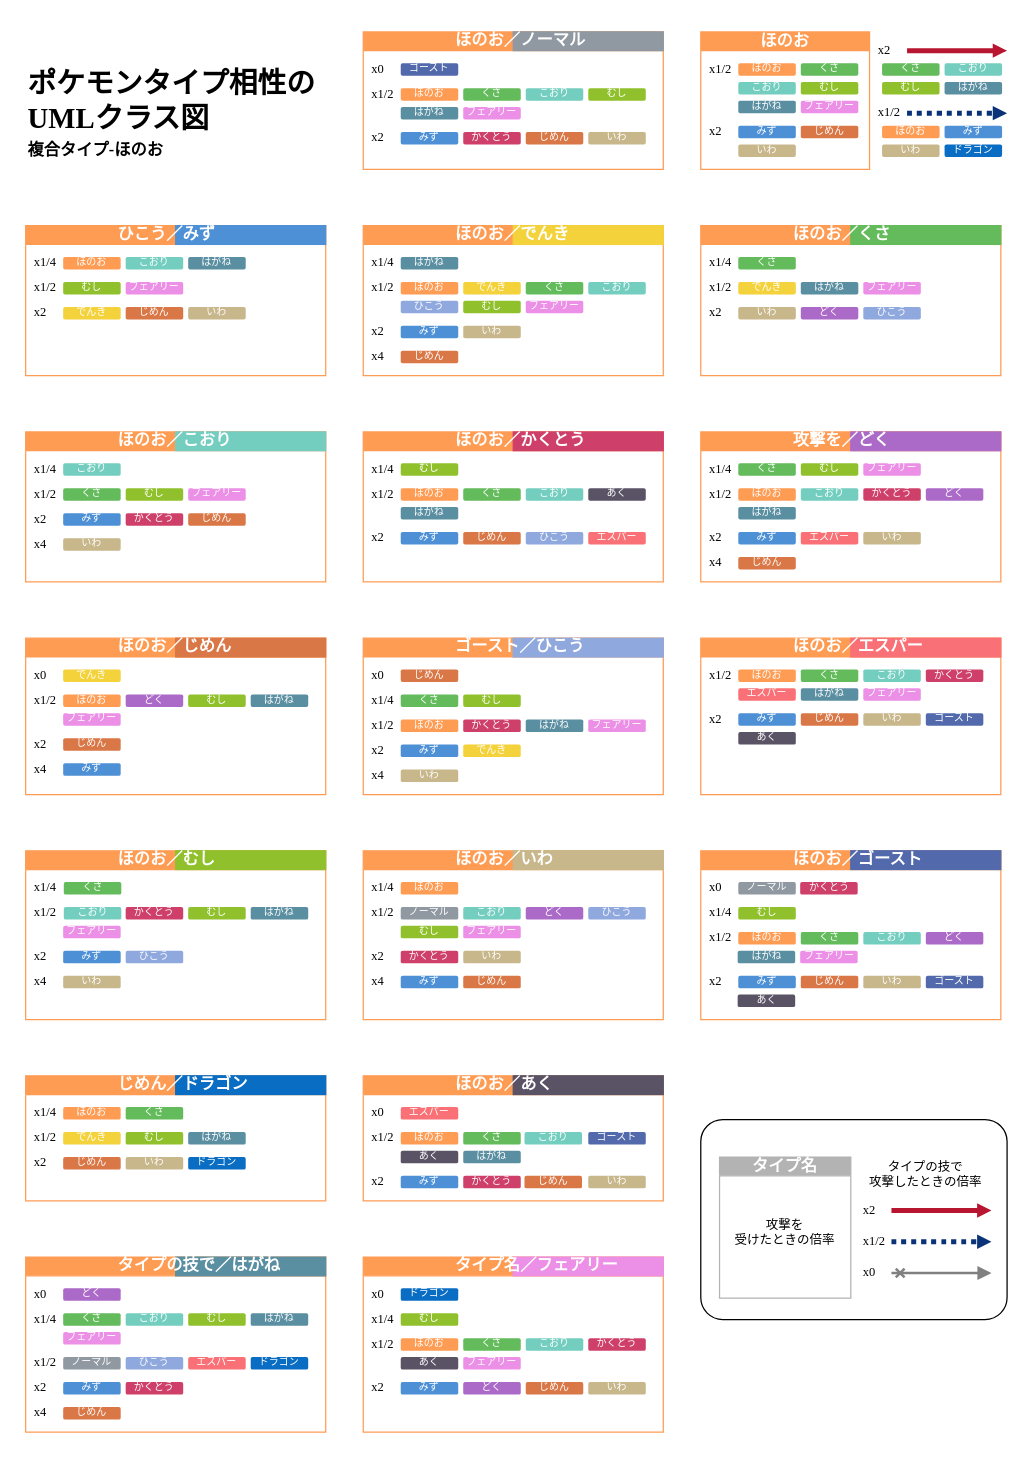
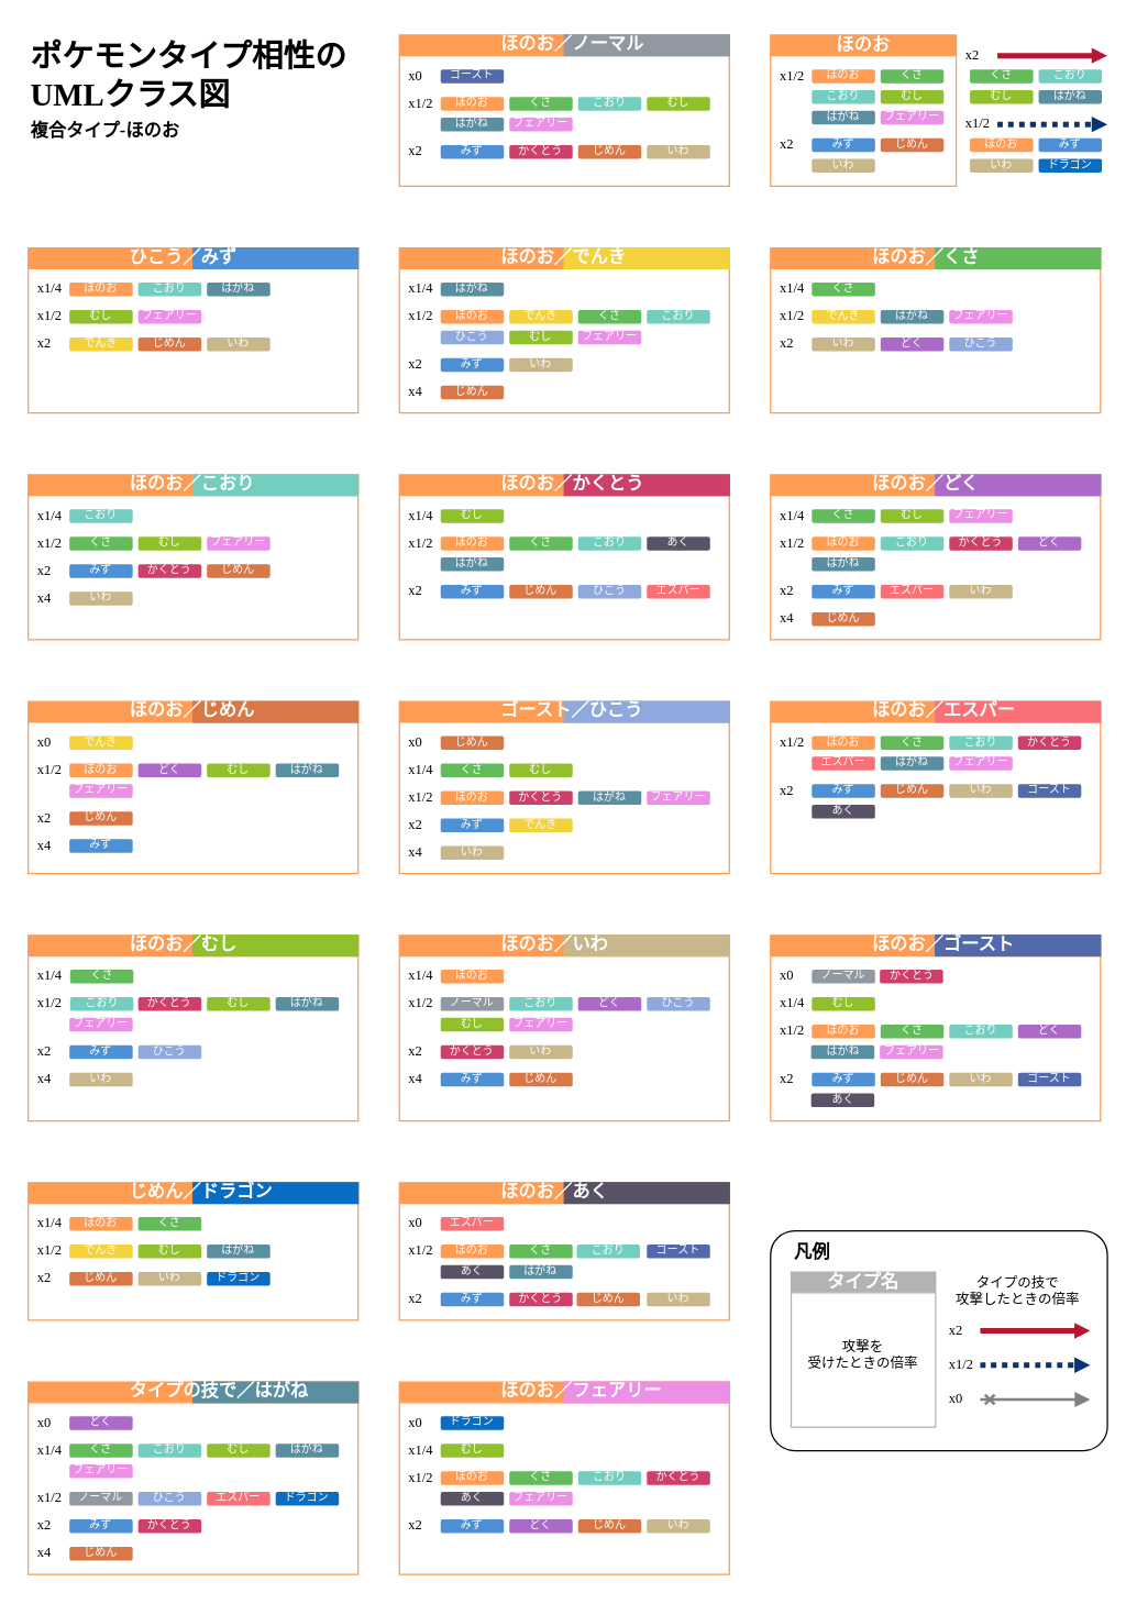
- <mxCell id="13" value="&lt;font style=&quot;&quot; data-font-src=&quot;https://fonts.googleapis.com/css?family=Noto+Sans+JP&quot; face=&quot;Noto Sans JP&quot;&gt;&lt;b style=&quot;font-size: 23px;&quot;&gt;ポケモンタイプ相性の&lt;/b&gt;&lt;br&gt;&lt;b style=&quot;font-size: 23px;&quot;&gt;UMLクラス図 &lt;/b&gt;&lt;br&gt;&lt;b style=&quot;&quot;&gt;&lt;font style=&quot;font-size: 13px;&quot;&gt;複合タイプ‐ほのお&lt;/font&gt;&lt;/b&gt;&lt;br&gt;&lt;/font&gt;" style="text;html=1;strokeColor=none;fillColor=none;align=left;verticalAlign=middle;whiteSpace=wrap;rounded=0;fontSize=16;" parent="1" vertex="1"><mxGeometry x="20" y="45" width="240" height="90" as="geometry" /></mxCell>
+ <mxCell id="13" value="&lt;font style=&quot;&quot; data-font-src=&quot;https://fonts.googleapis.com/css?family=Noto+Sans+JP&quot; face=&quot;Noto Sans JP&quot;&gt;&lt;b style=&quot;font-size: 23px;&quot;&gt;ポケモンタイプ相性の&lt;/b&gt;&lt;br&gt;&lt;b style=&quot;font-size: 23px;&quot;&gt;UMLクラス図 &lt;/b&gt;&lt;br&gt;&lt;b style=&quot;&quot;&gt;&lt;font style=&quot;font-size: 13px;&quot;&gt;複合タイプ‐ほのお&lt;/font&gt;&lt;/b&gt;&lt;br&gt;&lt;/font&gt;" style="text;html=1;strokeColor=none;fillColor=none;align=left;verticalAlign=middle;whiteSpace=wrap;rounded=0;fontSize=16;" parent="1" vertex="1"><mxGeometry x="20" y="20" width="240" height="90" as="geometry" /></mxCell>
- <mxCell id="152" value="&lt;p style=&quot;line-height: 100%;&quot;&gt;&lt;font style=&quot;font-size: 13px;&quot;&gt;&lt;b&gt;攻撃を／どく&lt;/b&gt;&lt;/font&gt;&lt;/p&gt;" style="text;strokeColor=none;fillColor=none;align=left;verticalAlign=middle;whiteSpace=wrap;rounded=0;shadow=0;glass=0;comic=0;sketch=0;fillStyle=auto;strokeWidth=1;fontFamily=Noto Sans JP;fontSource=https%3A%2F%2Ffonts.googleapis.com%2Fcss%3Ffamily%3DNoto%2BSans%2BJP;fontSize=16;fontColor=#FFFFFF;spacing=0;html=1;spacingRight=0;spacingTop=-4;spacingLeft=74;" parent="148" vertex="1"><mxGeometry width="240" height="15" as="geometry" /></mxCell>
+ <mxCell id="152" value="&lt;p style=&quot;line-height: 100%;&quot;&gt;&lt;font style=&quot;font-size: 13px;&quot;&gt;&lt;b&gt;ほのお／どく&lt;/b&gt;&lt;/font&gt;&lt;/p&gt;" style="text;strokeColor=none;fillColor=none;align=left;verticalAlign=middle;whiteSpace=wrap;rounded=0;shadow=0;glass=0;comic=0;sketch=0;fillStyle=auto;strokeWidth=1;fontFamily=Noto Sans JP;fontSource=https%3A%2F%2Ffonts.googleapis.com%2Fcss%3Ffamily%3DNoto%2BSans%2BJP;fontSize=16;fontColor=#FFFFFF;spacing=0;html=1;spacingRight=0;spacingTop=-4;spacingLeft=74;" parent="148" vertex="1"><mxGeometry width="240" height="15" as="geometry" /></mxCell>
+ <mxCell id="6" value="&lt;p style=&quot;line-height: 100%;&quot;&gt;&lt;font style=&quot;font-size: 13px;&quot;&gt;凡例&lt;/font&gt;&lt;/p&gt;" style="text;strokeColor=none;fillColor=none;html=1;fontSize=24;fontStyle=1;verticalAlign=middle;align=center;fontFamily=Noto Sans JP;fontColor=#000000;gradientColor=none;rounded=1;arcSize=0;fontSource=https%3A%2F%2Ffonts.googleapis.com%2Fcss%3Ffamily%3DNoto%2BSans%2BJP;spacing=0;horizontal=1;" parent="1" vertex="1"><mxGeometry x="570" y="895" width="40" height="25" as="geometry" /></mxCell>
- <mxCell id="313" value="&lt;p style=&quot;line-height: 100%;&quot;&gt;&lt;font style=&quot;font-size: 13px;&quot;&gt;&lt;b&gt;タイプ名／フェアリー&lt;/b&gt;&lt;/font&gt;&lt;/p&gt;" style="text;strokeColor=none;fillColor=none;align=left;verticalAlign=middle;whiteSpace=wrap;rounded=0;shadow=0;glass=0;comic=0;sketch=0;fillStyle=auto;strokeWidth=1;fontFamily=Noto Sans JP;fontSource=https%3A%2F%2Ffonts.googleapis.com%2Fcss%3Ffamily%3DNoto%2BSans%2BJP;fontSize=16;fontColor=#FFFFFF;spacing=0;html=1;spacingRight=0;spacingTop=-4;spacingLeft=74;" vertex="1" parent="309"><mxGeometry width="240" height="15" as="geometry" /></mxCell>
+ <mxCell id="313" value="&lt;p style=&quot;line-height: 100%;&quot;&gt;&lt;font style=&quot;font-size: 13px;&quot;&gt;&lt;b&gt;ほのお／フェアリー&lt;/b&gt;&lt;/font&gt;&lt;/p&gt;" style="text;strokeColor=none;fillColor=none;align=left;verticalAlign=middle;whiteSpace=wrap;rounded=0;shadow=0;glass=0;comic=0;sketch=0;fillStyle=auto;strokeWidth=1;fontFamily=Noto Sans JP;fontSource=https%3A%2F%2Ffonts.googleapis.com%2Fcss%3Ffamily%3DNoto%2BSans%2BJP;fontSize=16;fontColor=#FFFFFF;spacing=0;html=1;spacingRight=0;spacingTop=-4;spacingLeft=74;" vertex="1" parent="309"><mxGeometry width="240" height="15" as="geometry" /></mxCell>
